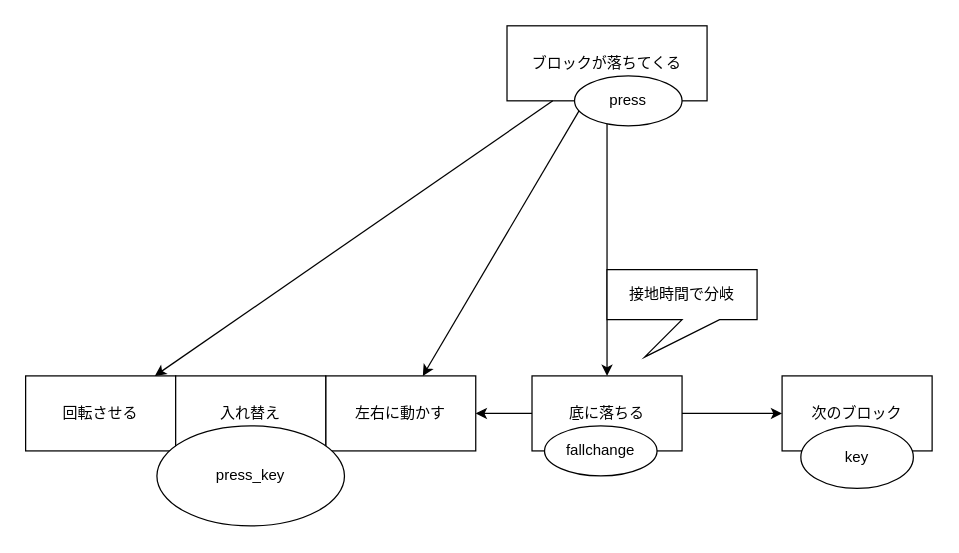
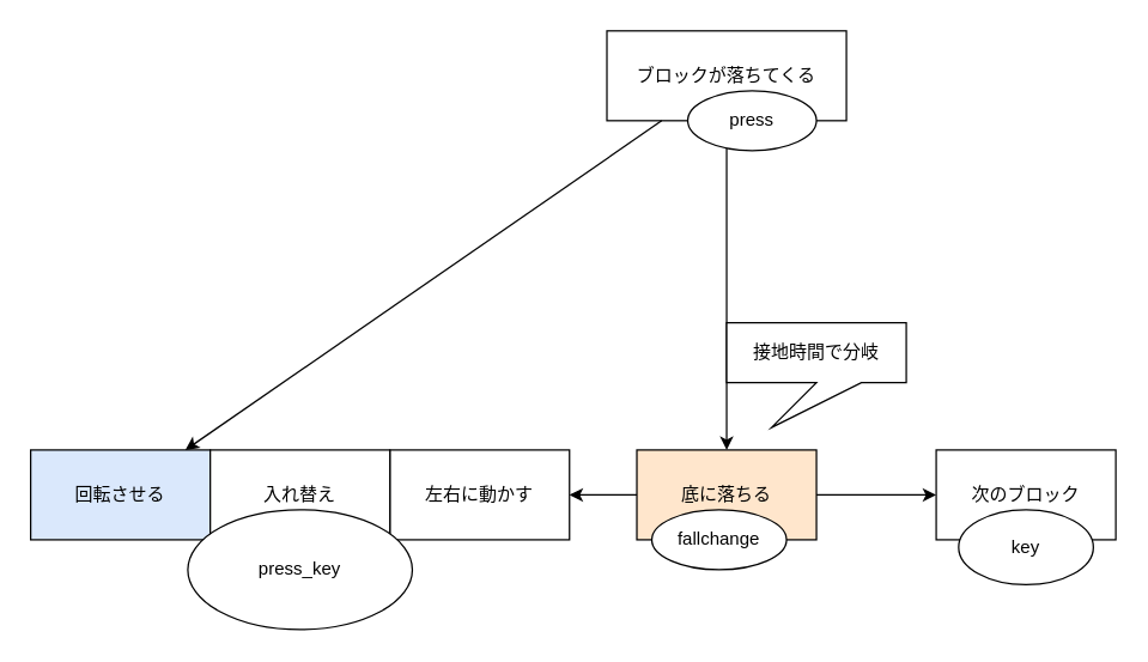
- <mxCell id="12" value="" style="endArrow=classic;html=1;startArrow=none;" parent="1" source="3" target="9" edge="1"><mxGeometry width="50" height="50" relative="1" as="geometry"><mxPoint x="382.273" y="250" as="sourcePoint" /><mxPoint x="545" y="320" as="targetPoint" /></mxGeometry></mxCell>
- <mxCell id="4" value="回転させる" style="rounded=0;whiteSpace=wrap;html=1;" parent="1" vertex="1"><mxGeometry x="20" y="300" width="120" height="60" as="geometry" /></mxCell>
+ <mxCell id="4" value="回転させる" style="rounded=0;whiteSpace=wrap;html=1;fillColor=#dae8fc;" parent="1" vertex="1"><mxGeometry x="20" y="300" width="120" height="60" as="geometry" /></mxCell>
- <mxCell id="5" value="底に落ちる" style="rounded=0;whiteSpace=wrap;html=1;" parent="1" vertex="1"><mxGeometry x="425" y="300" width="120" height="60" as="geometry" /></mxCell>
+ <mxCell id="5" value="底に落ちる" style="rounded=0;whiteSpace=wrap;html=1;fillColor=#ffe6cc;" parent="1" vertex="1"><mxGeometry x="425" y="300" width="120" height="60" as="geometry" /></mxCell>
